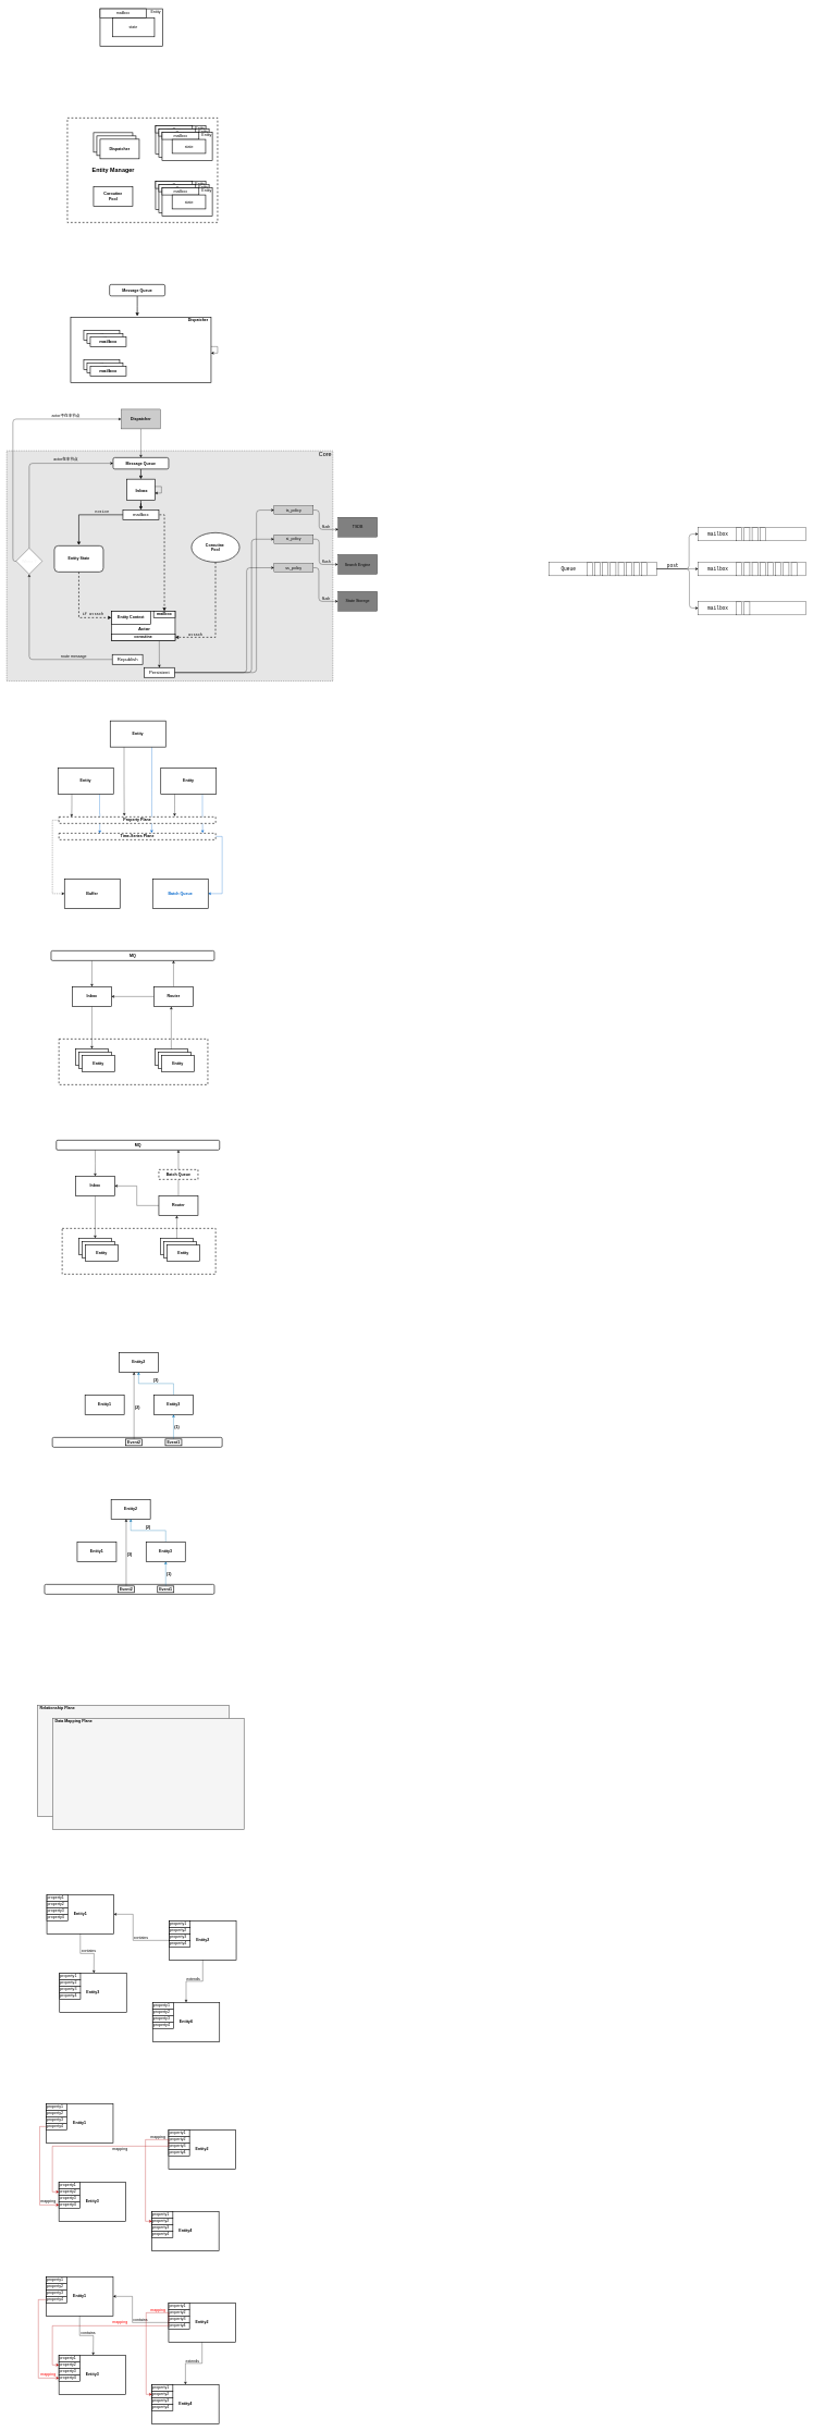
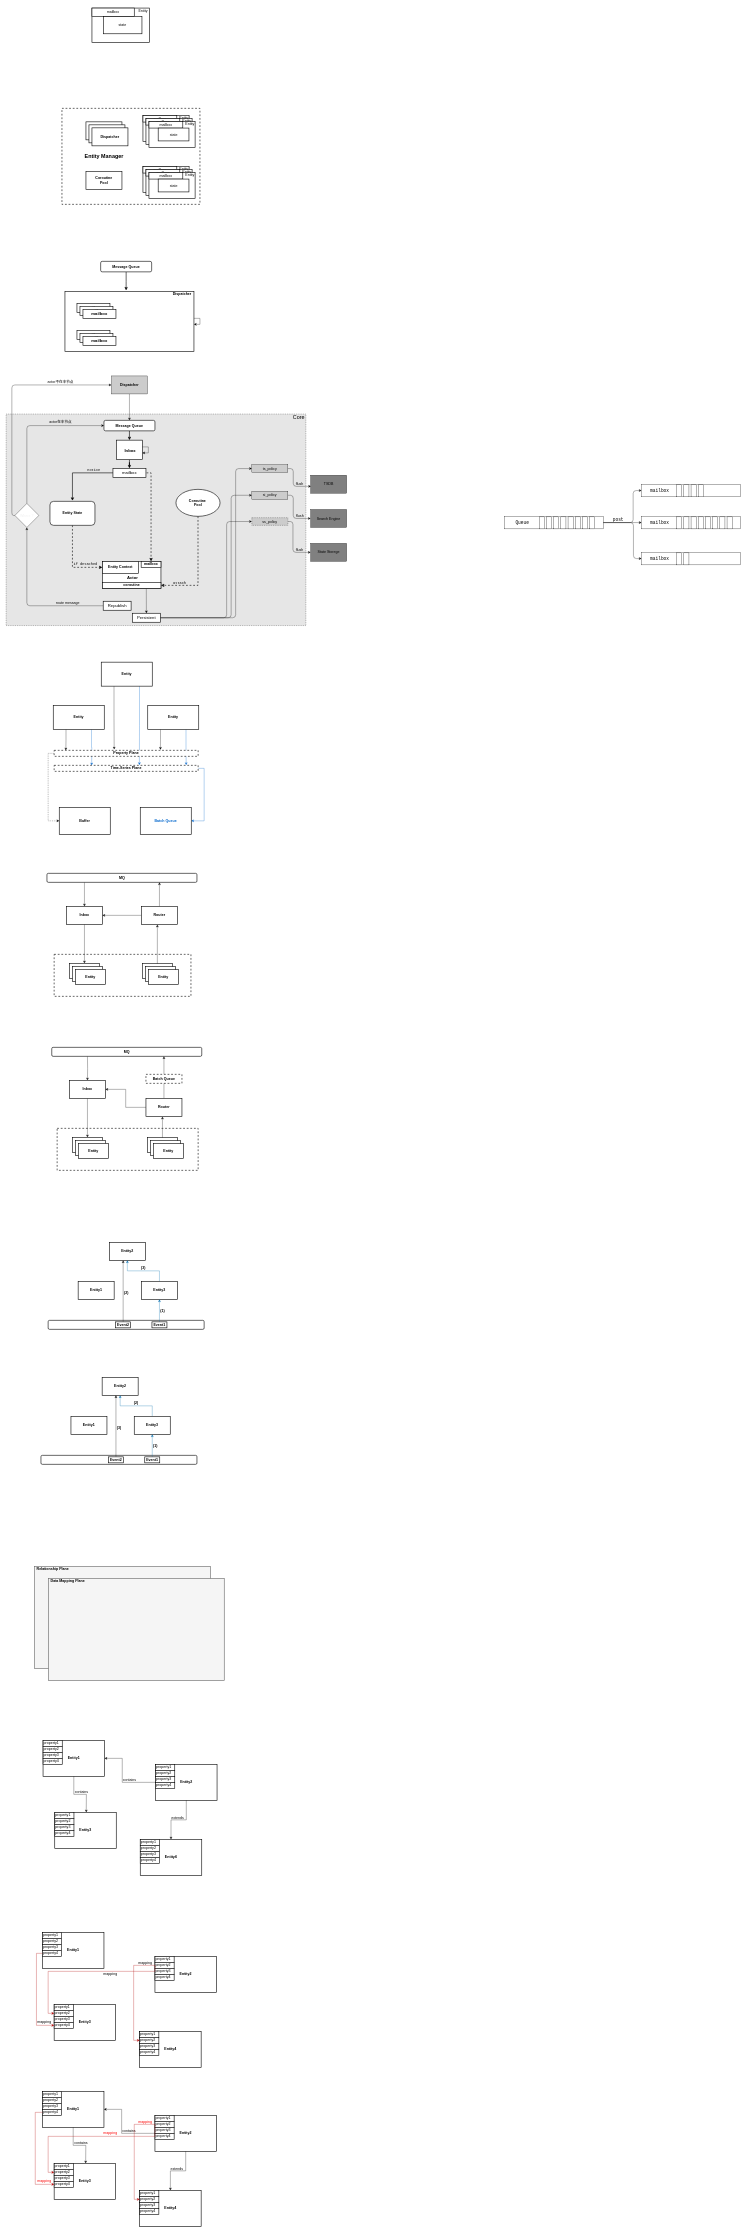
- <mxCell id="277" value="ss_policy" style="rounded=0;whiteSpace=wrap;html=1;fontColor=#000000;strokeColor=#000000;fillColor=#CCCCCC;" vertex="1" parent="1"><mxGeometry x="839" y="1724.5" width="120" height="25.5" as="geometry" /></mxCell>
+ <mxCell id="277" value="ss_policy" style="rounded=0;whiteSpace=wrap;html=1;fontColor=#000000;strokeColor=#000000;fillColor=#CCCCCC;dashed=1;" vertex="1" parent="1"><mxGeometry x="839" y="1724.5" width="120" height="25.5" as="geometry" /></mxCell>
- <mxCell id="74" value="&lt;font color=&quot;#000000&quot; face=&quot;Courier New&quot;&gt;if attach&lt;/font&gt;" style="text;html=1;align=center;verticalAlign=middle;resizable=0;points=[];autosize=1;strokeColor=none;" parent="1" vertex="1"><mxGeometry x="239" y="1870" width="89" height="19" as="geometry" /></mxCell>
+ <mxCell id="74" value="&lt;font color=&quot;#000000&quot; face=&quot;Courier New&quot;&gt;if detached&lt;/font&gt;" style="text;html=1;align=center;verticalAlign=middle;resizable=0;points=[];autosize=1;strokeColor=none;" parent="1" vertex="1"><mxGeometry x="239" y="1870" width="89" height="19" as="geometry" /></mxCell>
